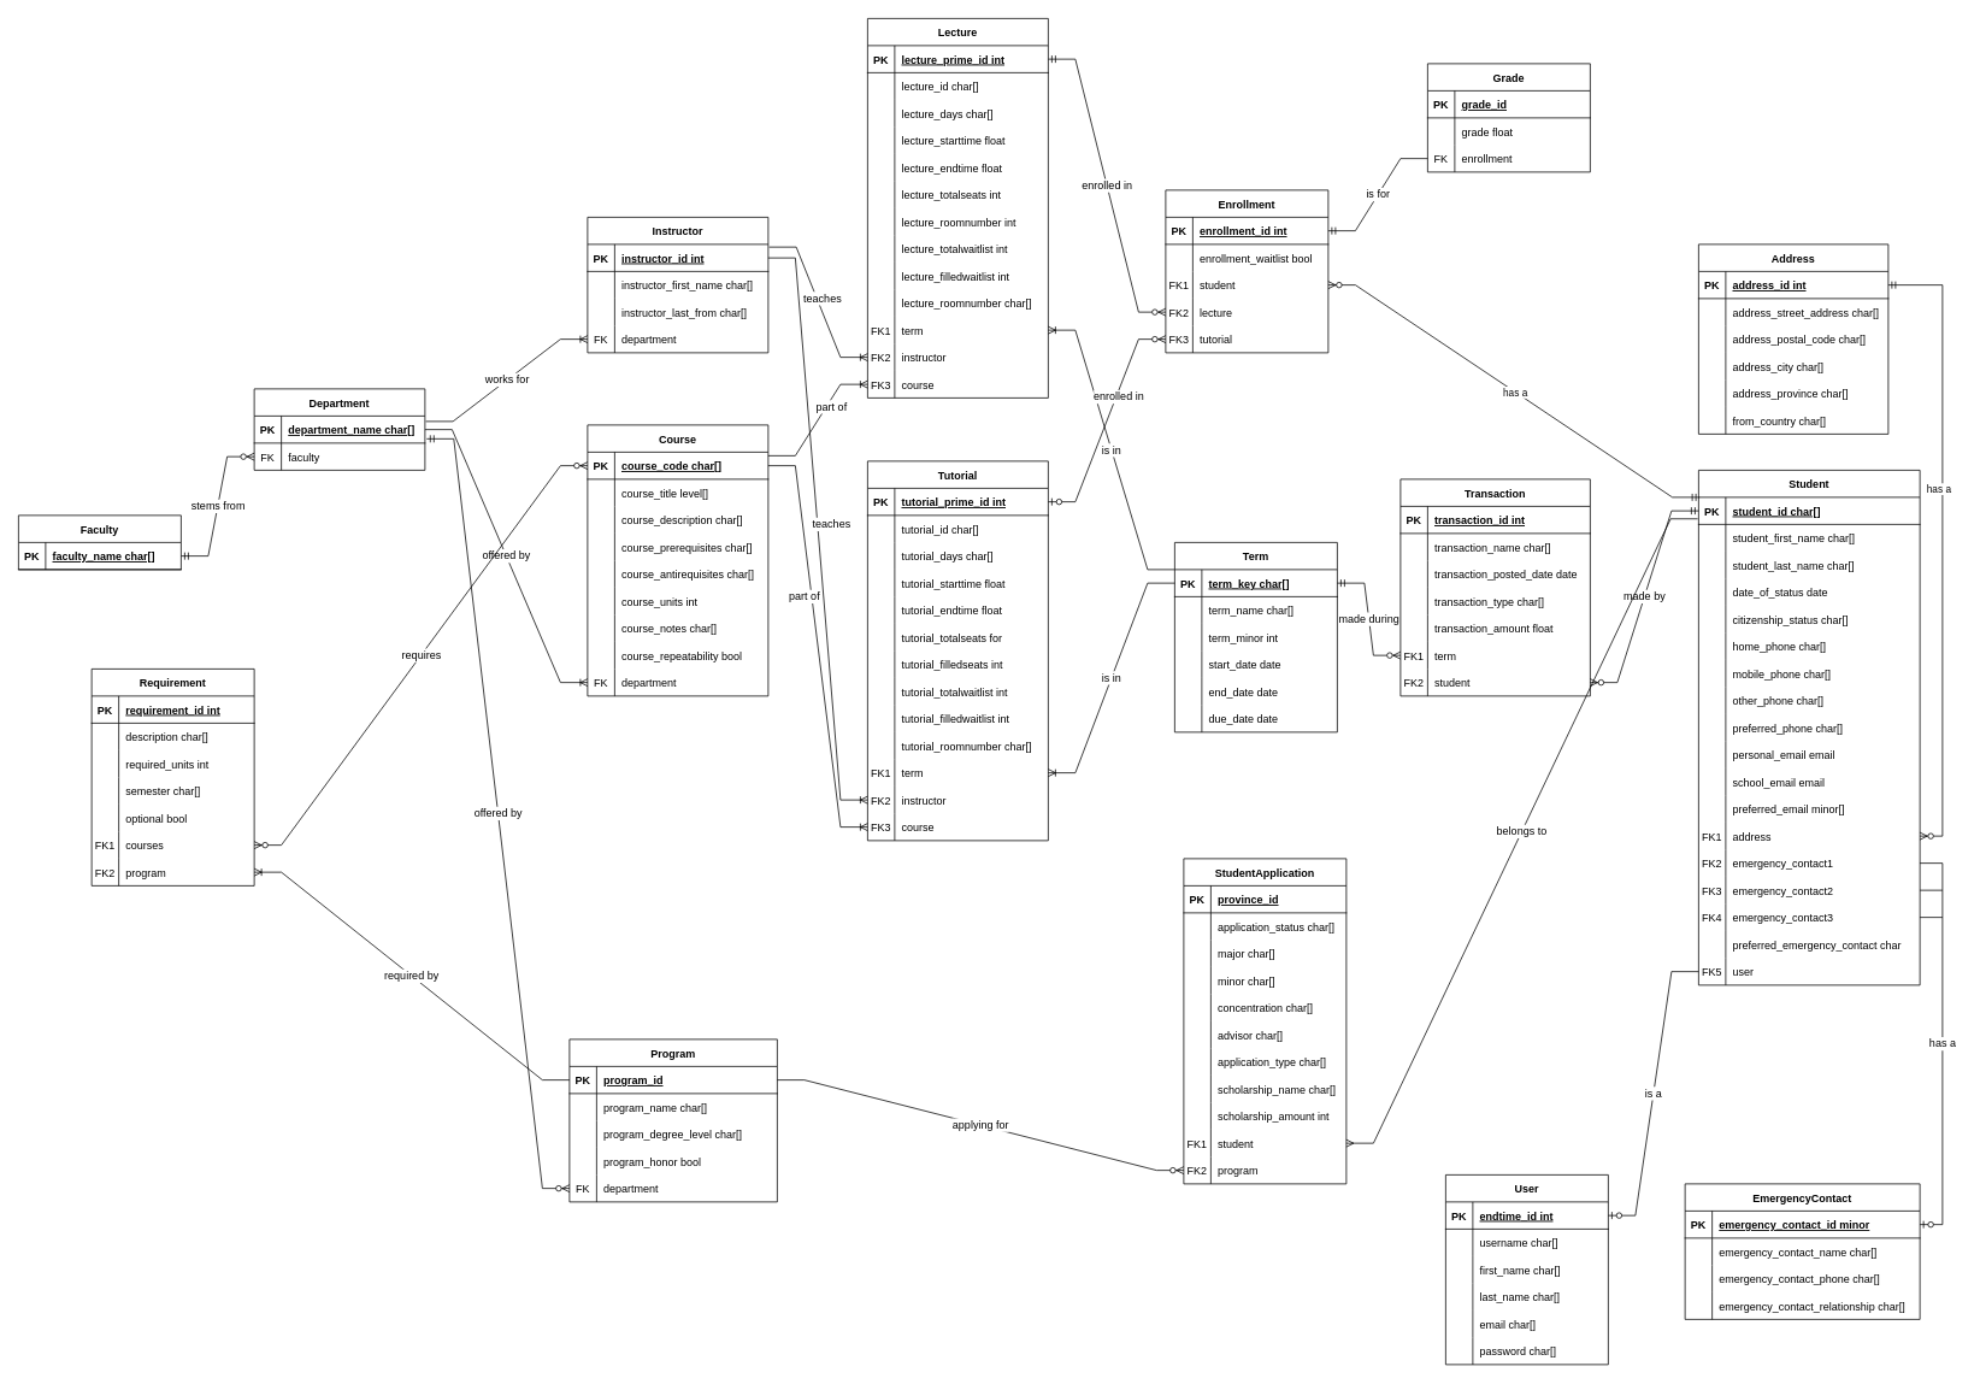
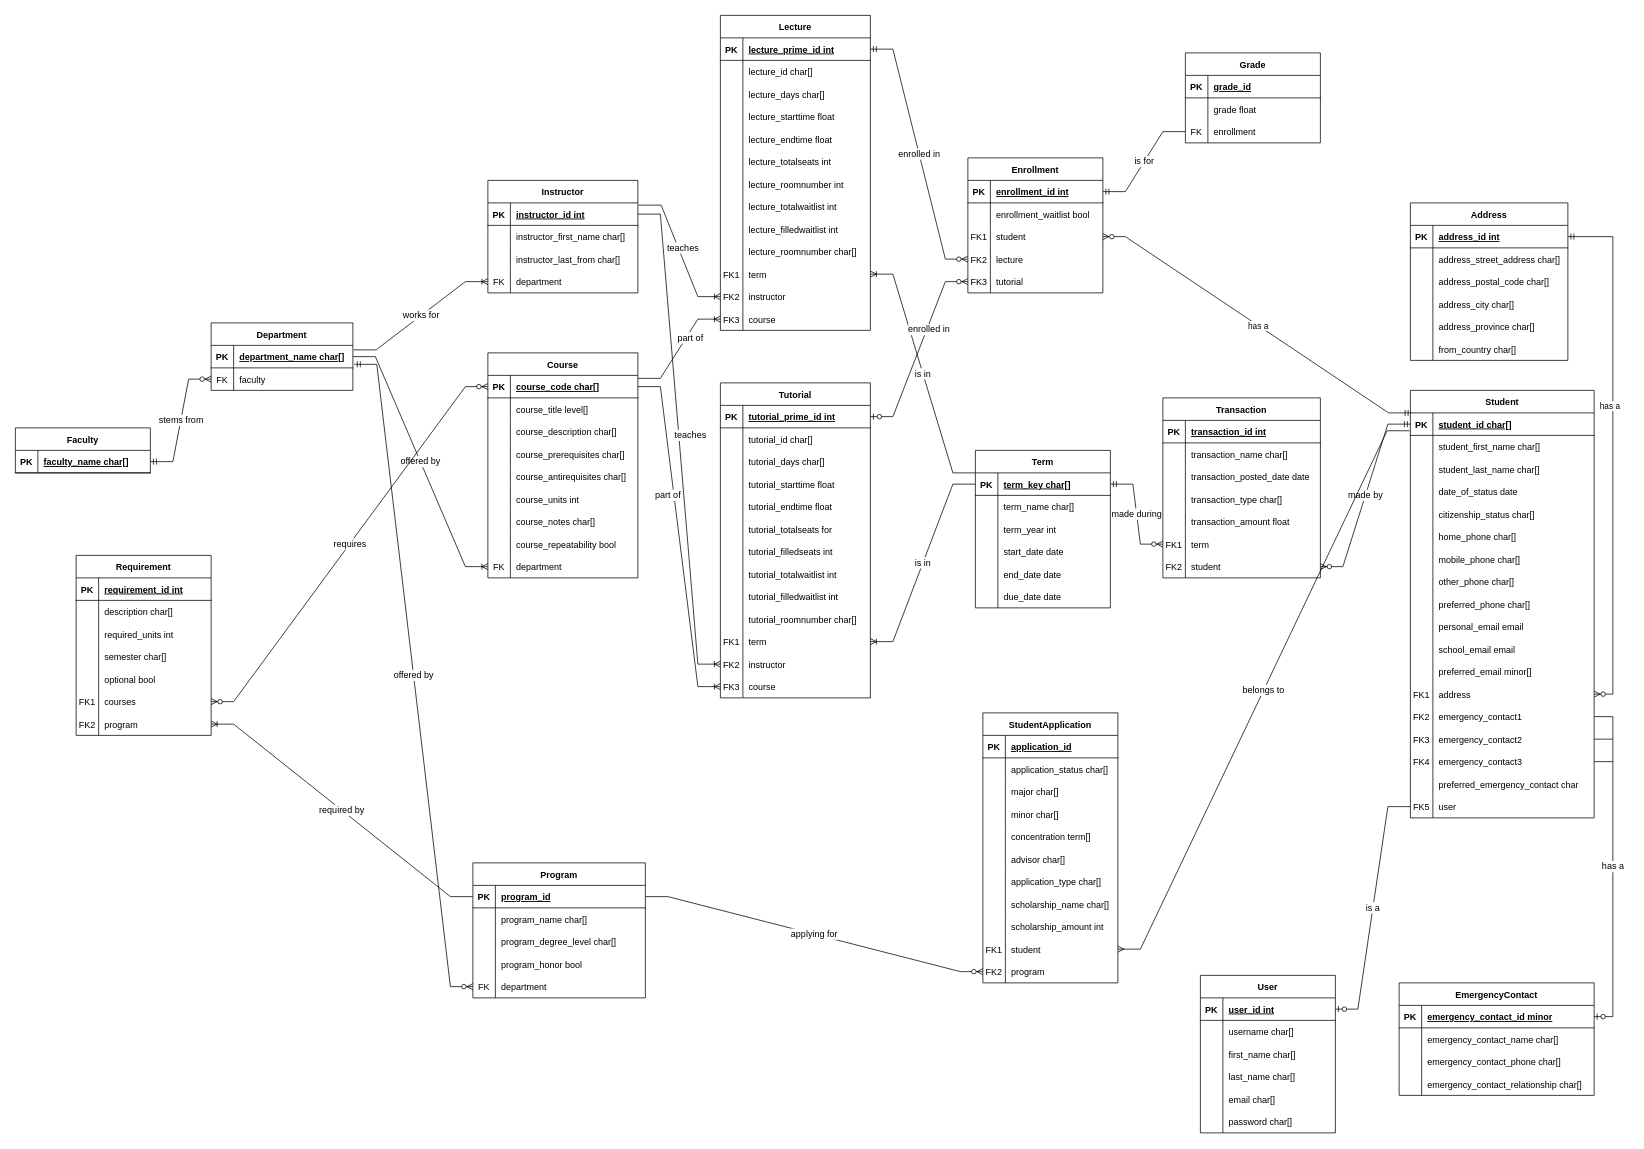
- <mxCell id="39" value="term_minor int" style="shape=partialRectangle;connectable=0;fillColor=none;top=0;left=0;bottom=0;right=0;align=left;spacingLeft=6;overflow=hidden;" vertex="1" parent="37"><mxGeometry x="30" width="150" height="30" as="geometry"><mxRectangle width="150" height="30" as="alternateBounds" /></mxGeometry></mxCell>
+ <mxCell id="39" value="term_year int" style="shape=partialRectangle;connectable=0;fillColor=none;top=0;left=0;bottom=0;right=0;align=left;spacingLeft=6;overflow=hidden;" vertex="1" parent="37"><mxGeometry x="30" width="150" height="30" as="geometry"><mxRectangle width="150" height="30" as="alternateBounds" /></mxGeometry></mxCell>
- <mxCell id="347" value="province_id" style="shape=partialRectangle;connectable=0;fillColor=none;top=0;left=0;bottom=0;right=0;align=left;spacingLeft=6;fontStyle=5;overflow=hidden;" vertex="1" parent="345"><mxGeometry x="30" width="150" height="30" as="geometry"><mxRectangle width="150" height="30" as="alternateBounds" /></mxGeometry></mxCell>
+ <mxCell id="347" value="application_id" style="shape=partialRectangle;connectable=0;fillColor=none;top=0;left=0;bottom=0;right=0;align=left;spacingLeft=6;fontStyle=5;overflow=hidden;" vertex="1" parent="345"><mxGeometry x="30" width="150" height="30" as="geometry"><mxRectangle width="150" height="30" as="alternateBounds" /></mxGeometry></mxCell>
- <mxCell id="359" value="concentration char[]" style="shape=partialRectangle;connectable=0;fillColor=none;top=0;left=0;bottom=0;right=0;align=left;spacingLeft=6;overflow=hidden;" vertex="1" parent="357"><mxGeometry x="30" width="150" height="30" as="geometry"><mxRectangle width="150" height="30" as="alternateBounds" /></mxGeometry></mxCell>
+ <mxCell id="359" value="concentration term[]" style="shape=partialRectangle;connectable=0;fillColor=none;top=0;left=0;bottom=0;right=0;align=left;spacingLeft=6;overflow=hidden;" vertex="1" parent="357"><mxGeometry x="30" width="150" height="30" as="geometry"><mxRectangle width="150" height="30" as="alternateBounds" /></mxGeometry></mxCell>
- <mxCell id="142" value="endtime_id int" style="shape=partialRectangle;connectable=0;fillColor=none;top=0;left=0;bottom=0;right=0;align=left;spacingLeft=6;fontStyle=5;overflow=hidden;" vertex="1" parent="140"><mxGeometry x="30" width="150" height="30" as="geometry"><mxRectangle width="150" height="30" as="alternateBounds" /></mxGeometry></mxCell>
+ <mxCell id="142" value="user_id int" style="shape=partialRectangle;connectable=0;fillColor=none;top=0;left=0;bottom=0;right=0;align=left;spacingLeft=6;fontStyle=5;overflow=hidden;" vertex="1" parent="140"><mxGeometry x="30" width="150" height="30" as="geometry"><mxRectangle width="150" height="30" as="alternateBounds" /></mxGeometry></mxCell>
